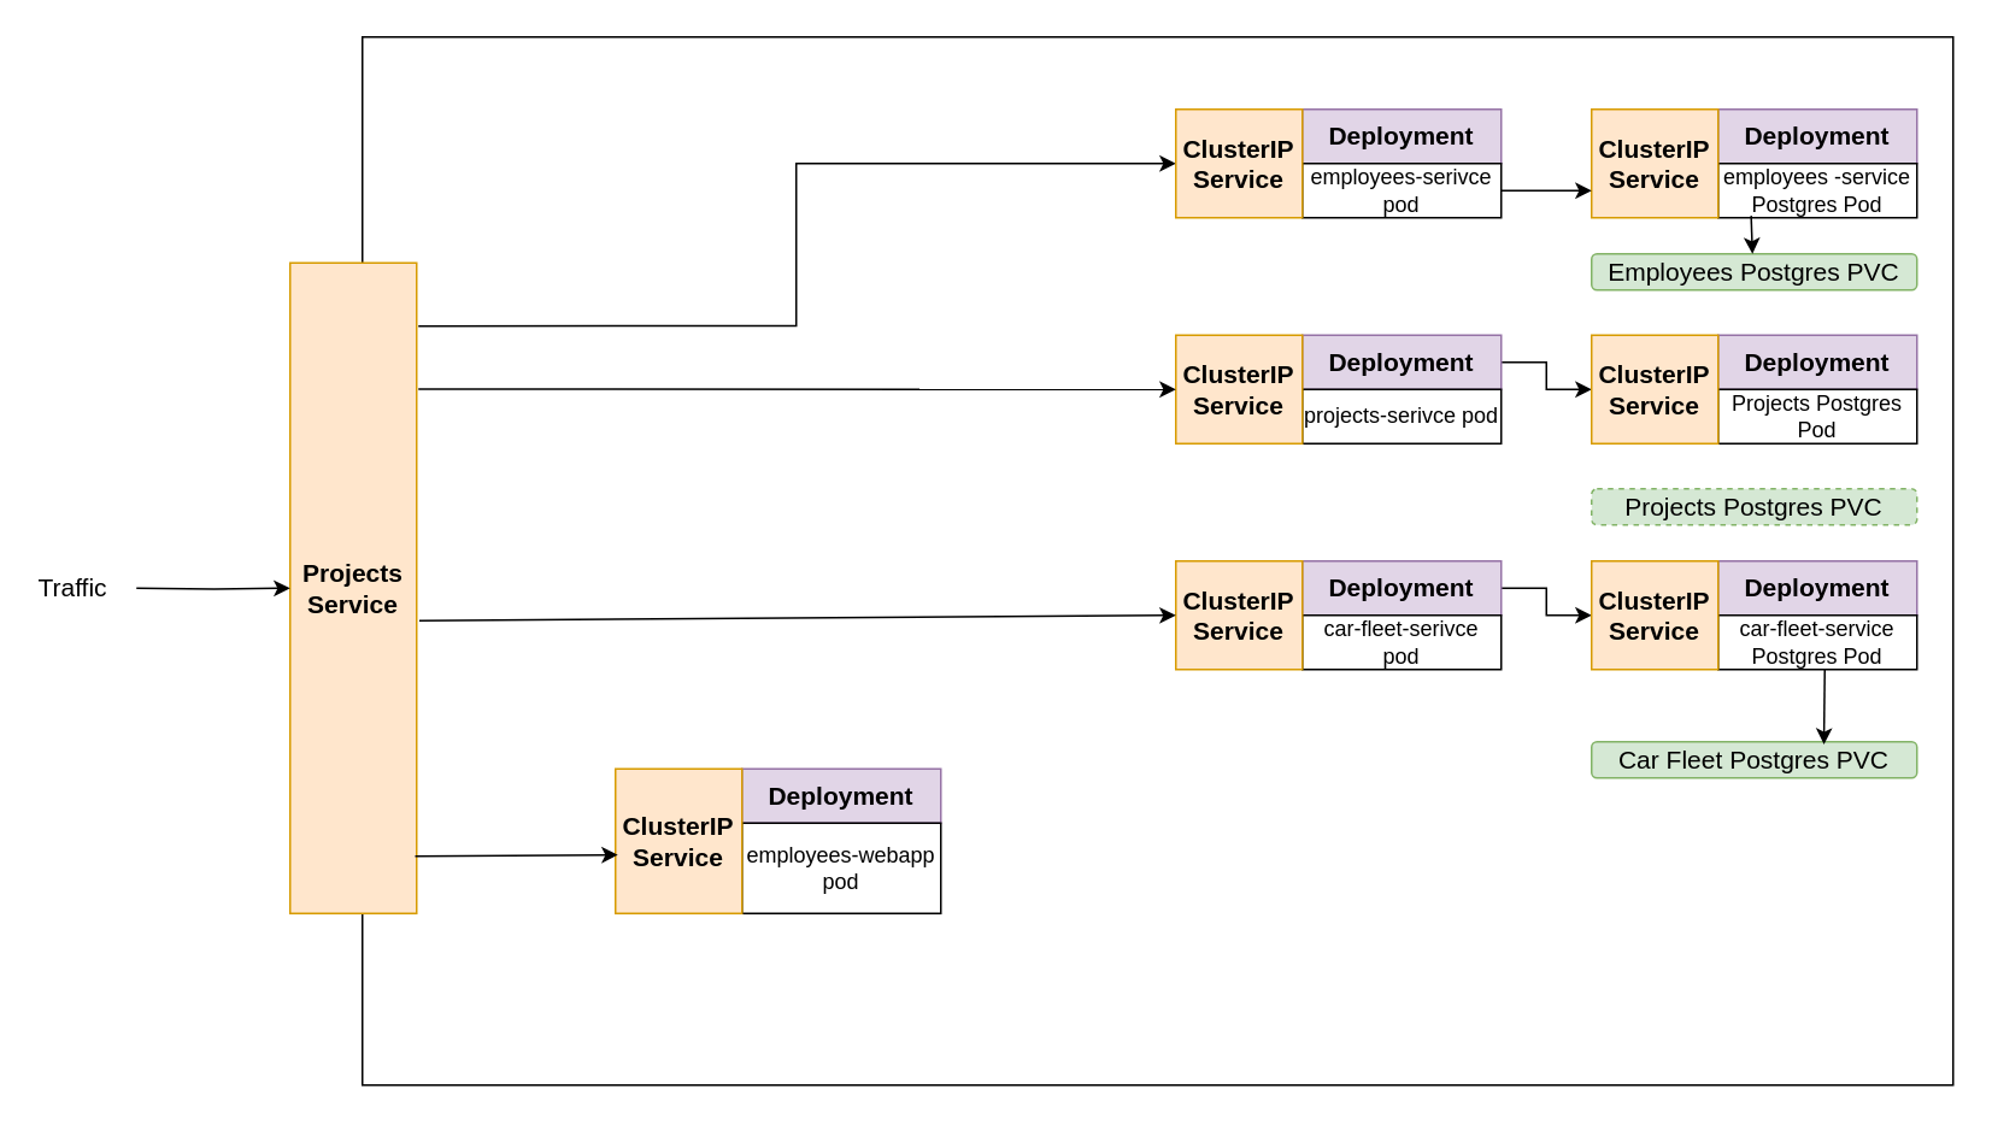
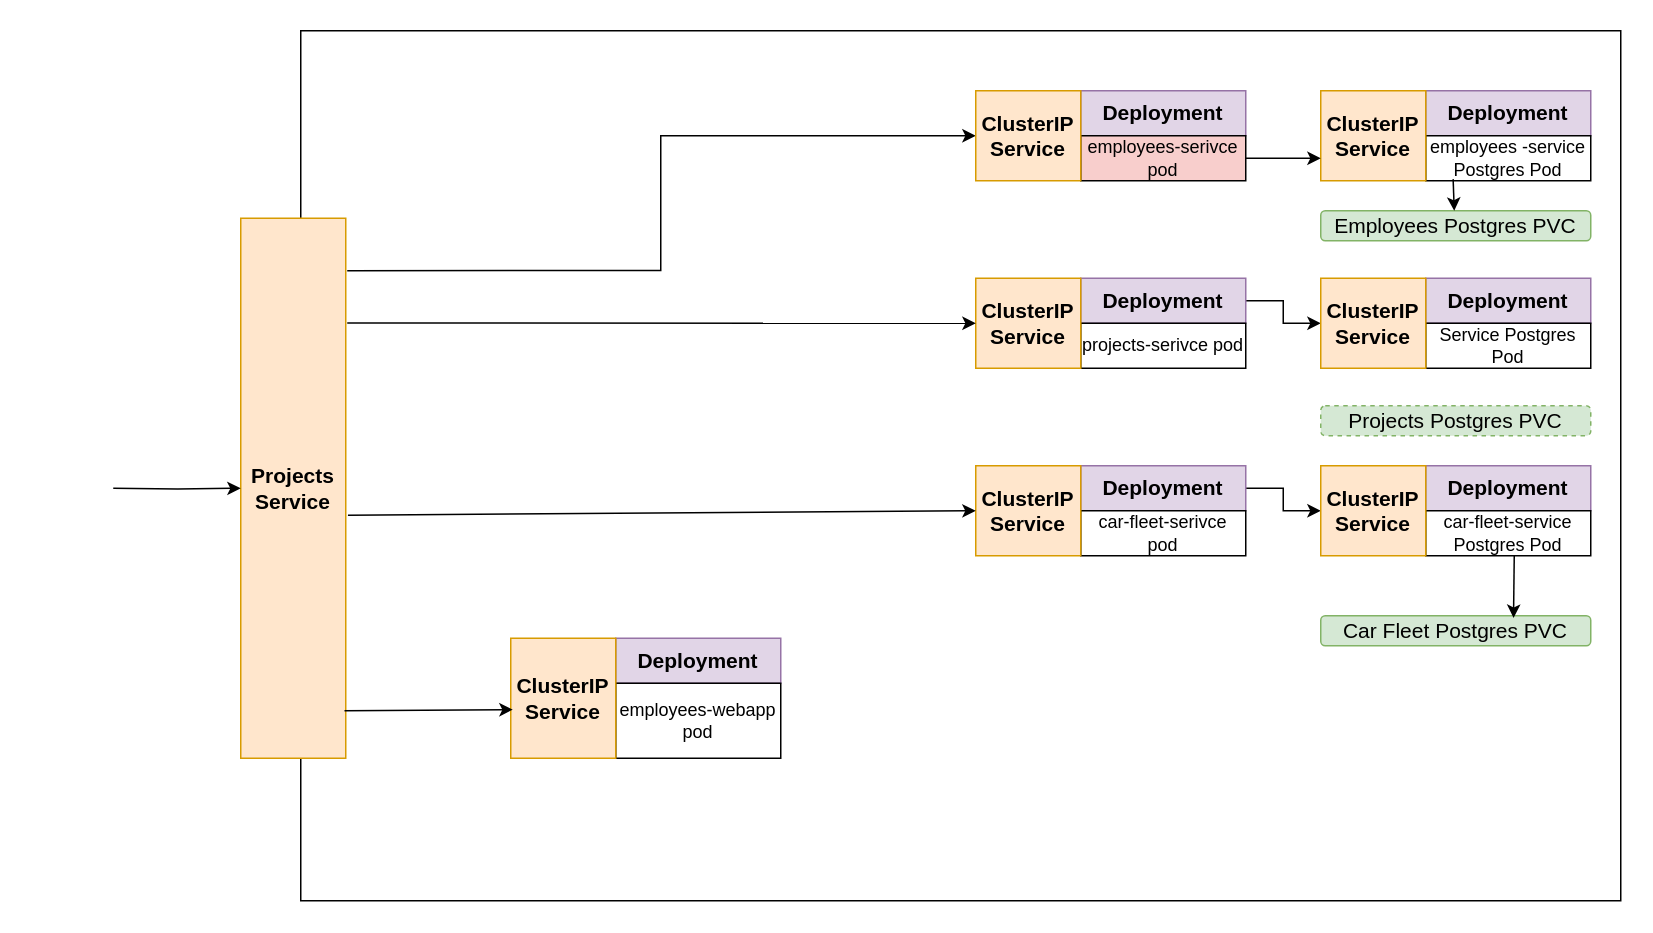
- <mxCell id="6" value="employees-serivce pod" style="rounded=0;whiteSpace=wrap;html=1;shadow=0;" parent="1" vertex="1"><mxGeometry x="720" y="90" width="110" height="30" as="geometry" /></mxCell>
+ <mxCell id="6" value="employees-serivce pod" style="rounded=0;whiteSpace=wrap;html=1;shadow=0;fillColor=#f8cecc;" parent="1" vertex="1"><mxGeometry x="720" y="90" width="110" height="30" as="geometry" /></mxCell>
- <mxCell id="24" value="Projects Postgres Pod" style="rounded=0;whiteSpace=wrap;html=1;shadow=0;" parent="1" vertex="1"><mxGeometry x="950" y="215" width="110" height="30" as="geometry" /></mxCell>
+ <mxCell id="24" value="Service Postgres Pod" style="rounded=0;whiteSpace=wrap;html=1;shadow=0;" parent="1" vertex="1"><mxGeometry x="950" y="215" width="110" height="30" as="geometry" /></mxCell>
- <mxCell id="38" value="Traffic" style="text;html=1;strokeColor=none;fillColor=none;align=center;verticalAlign=middle;whiteSpace=wrap;rounded=0;shadow=0;fontSize=14;" parent="1" vertex="1"><mxGeometry x="20" y="315" width="40" height="20" as="geometry" /></mxCell>
